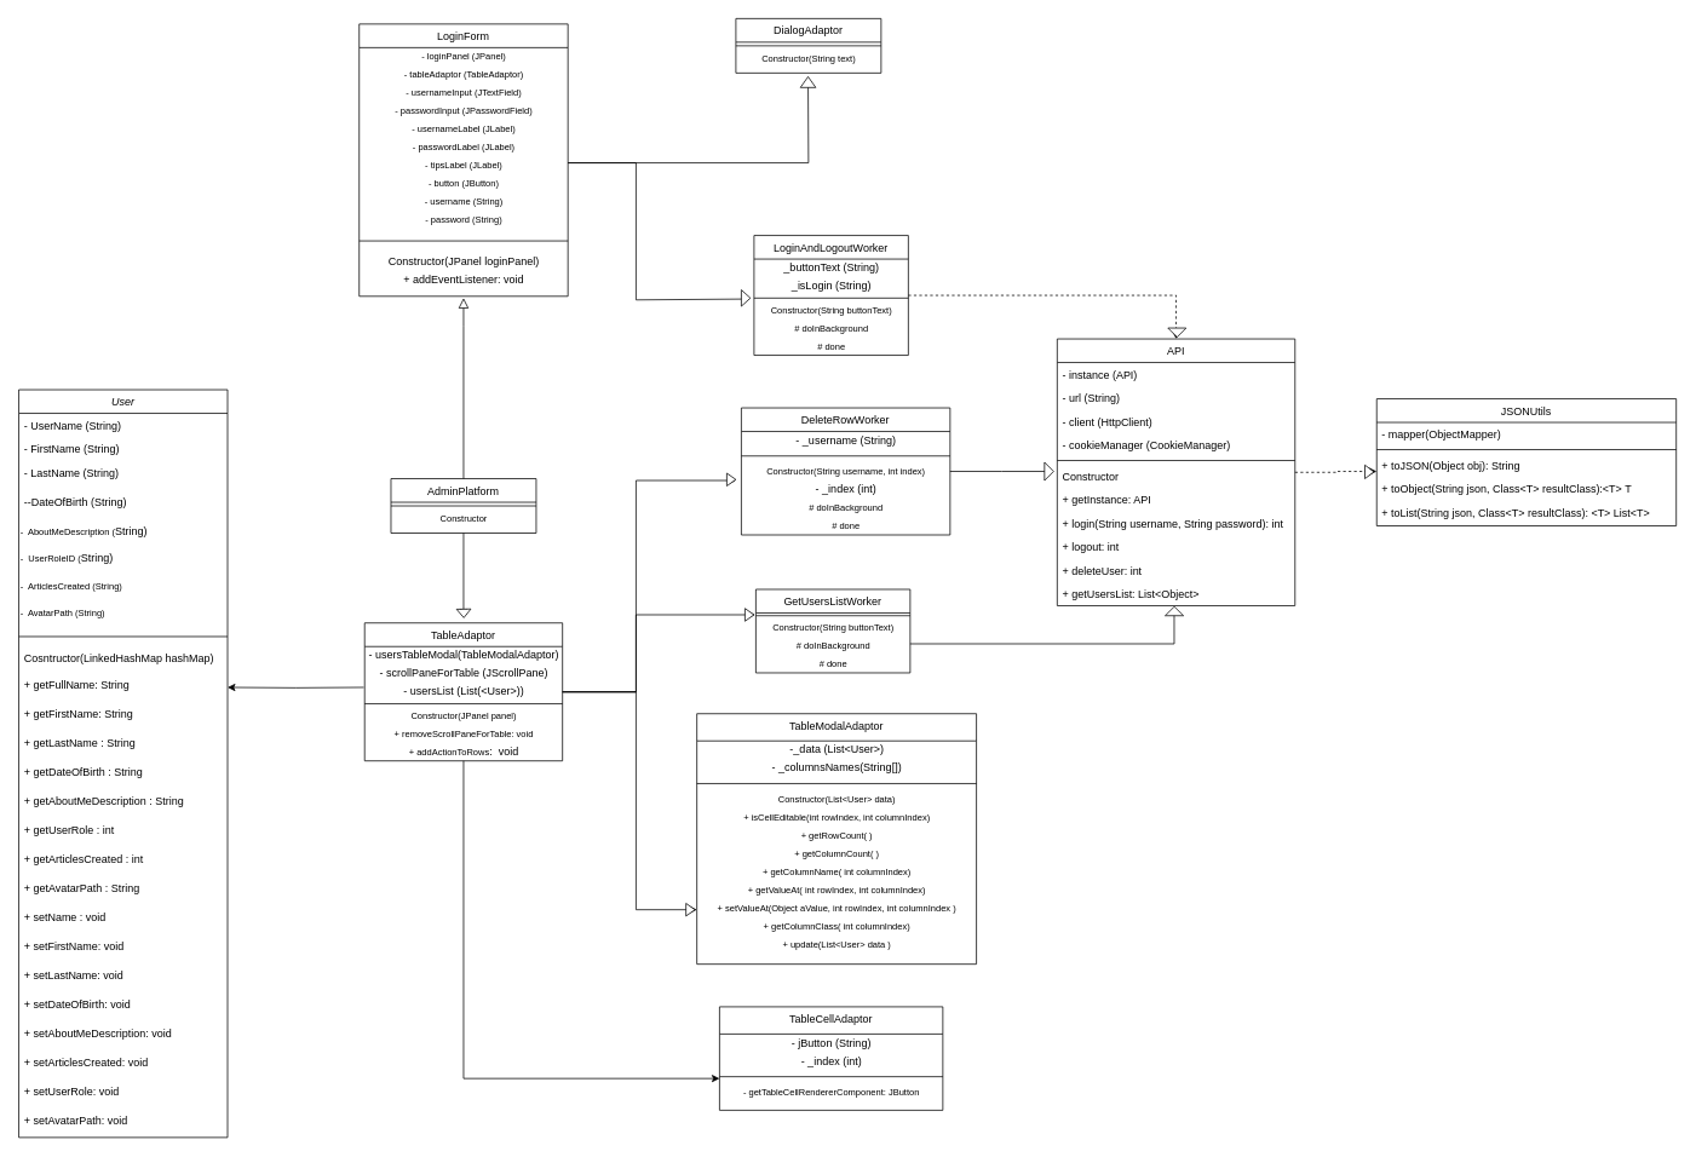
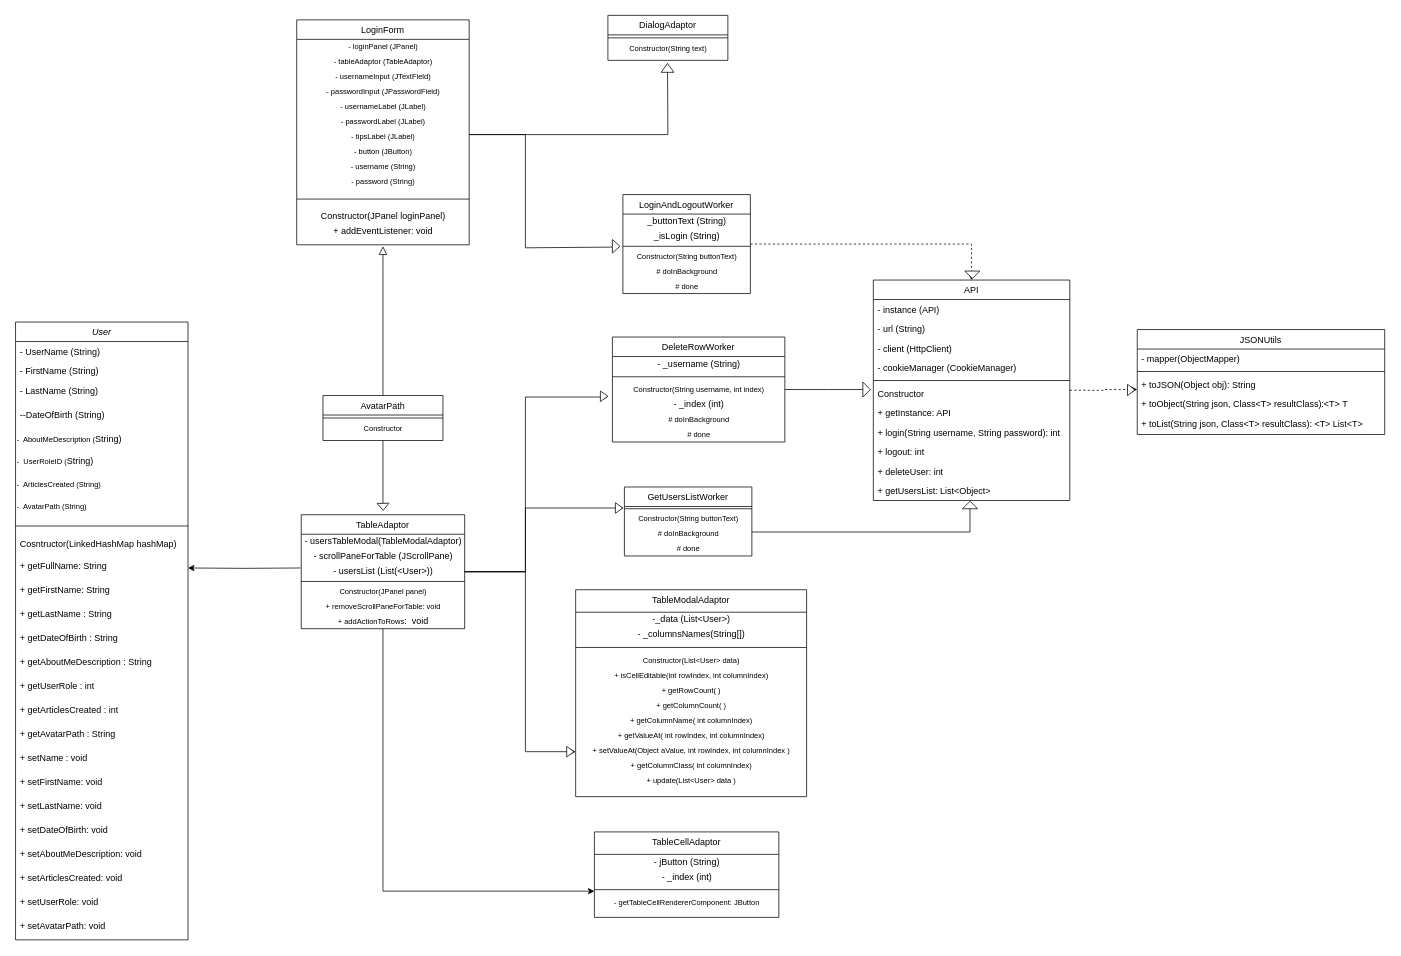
- <mxCell id="36" value="AdminPlatform" style="swimlane;fontStyle=0;align=center;verticalAlign=top;childLayout=stackLayout;horizontal=1;startSize=26;horizontalStack=0;resizeParent=1;resizeLast=0;collapsible=1;marginBottom=0;rounded=0;shadow=0;strokeWidth=1;" parent="1" vertex="1"><mxGeometry x="430" y="527" width="160" height="60" as="geometry"><mxRectangle x="340" y="380" width="170" height="26" as="alternateBounds" /></mxGeometry></mxCell>
+ <mxCell id="36" value="AvatarPath" style="swimlane;fontStyle=0;align=center;verticalAlign=top;childLayout=stackLayout;horizontal=1;startSize=26;horizontalStack=0;resizeParent=1;resizeLast=0;collapsible=1;marginBottom=0;rounded=0;shadow=0;strokeWidth=1;" parent="1" vertex="1"><mxGeometry x="430" y="527" width="160" height="60" as="geometry"><mxRectangle x="340" y="380" width="170" height="26" as="alternateBounds" /></mxGeometry></mxCell>
